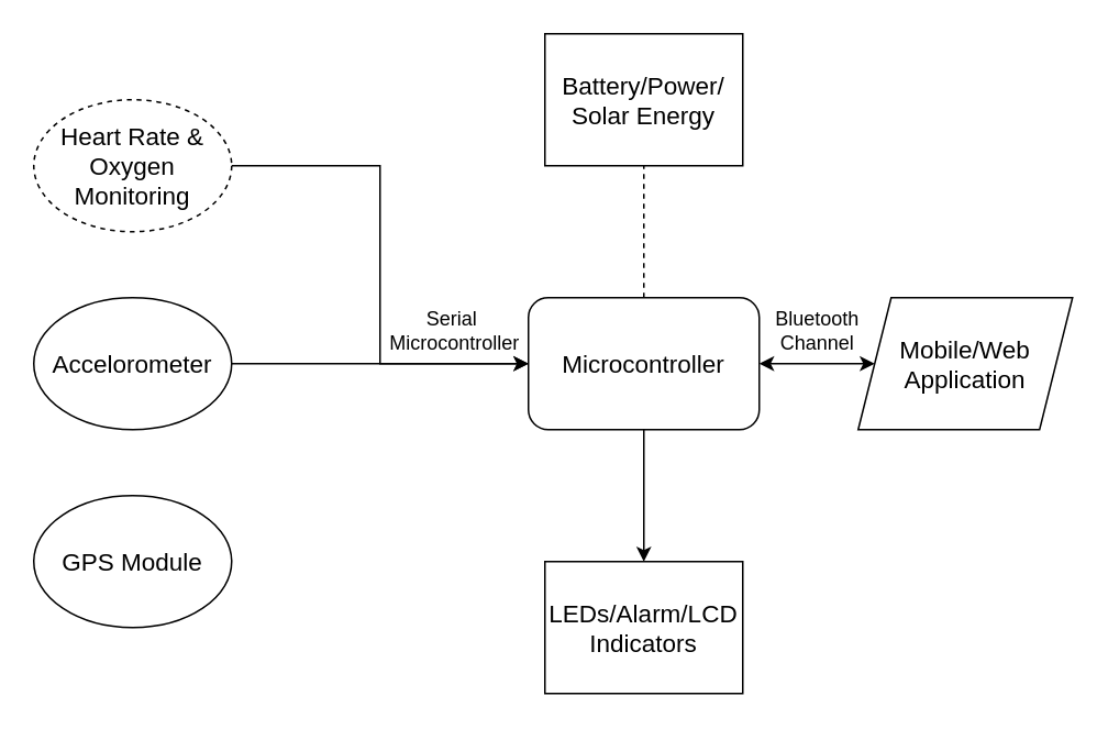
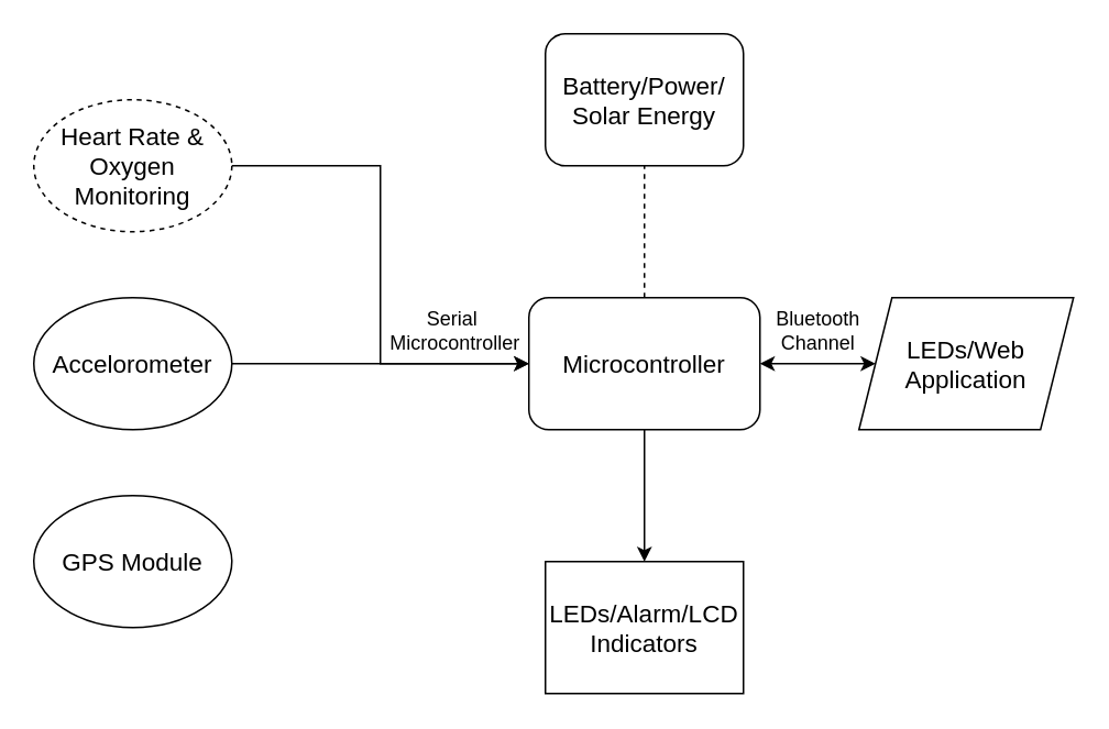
- <mxCell id="9" value="Battery/Power/ Solar Energy" style="rounded=0;whiteSpace=wrap;html=1;fontSize=15;" vertex="1" parent="1"><mxGeometry x="330" y="20" width="120" height="80" as="geometry" /></mxCell>
+ <mxCell id="9" value="Battery/Power/ Solar Energy" style="whiteSpace=wrap;html=1;fontSize=15;rounded=1;" vertex="1" parent="1"><mxGeometry x="330" y="20" width="120" height="80" as="geometry" /></mxCell>
- <mxCell id="11" value="Mobile/Web &lt;br style=&quot;font-size: 15px;&quot;&gt;Application" style="shape=parallelogram;perimeter=parallelogramPerimeter;whiteSpace=wrap;html=1;fixedSize=1;fontSize=15;" vertex="1" parent="1"><mxGeometry x="520" y="180" width="130" height="80" as="geometry" /></mxCell>
+ <mxCell id="11" value="LEDs/Web &lt;br style=&quot;font-size: 15px;&quot;&gt;Application" style="shape=parallelogram;perimeter=parallelogramPerimeter;whiteSpace=wrap;html=1;fixedSize=1;fontSize=15;" vertex="1" parent="1"><mxGeometry x="520" y="180" width="130" height="80" as="geometry" /></mxCell>
